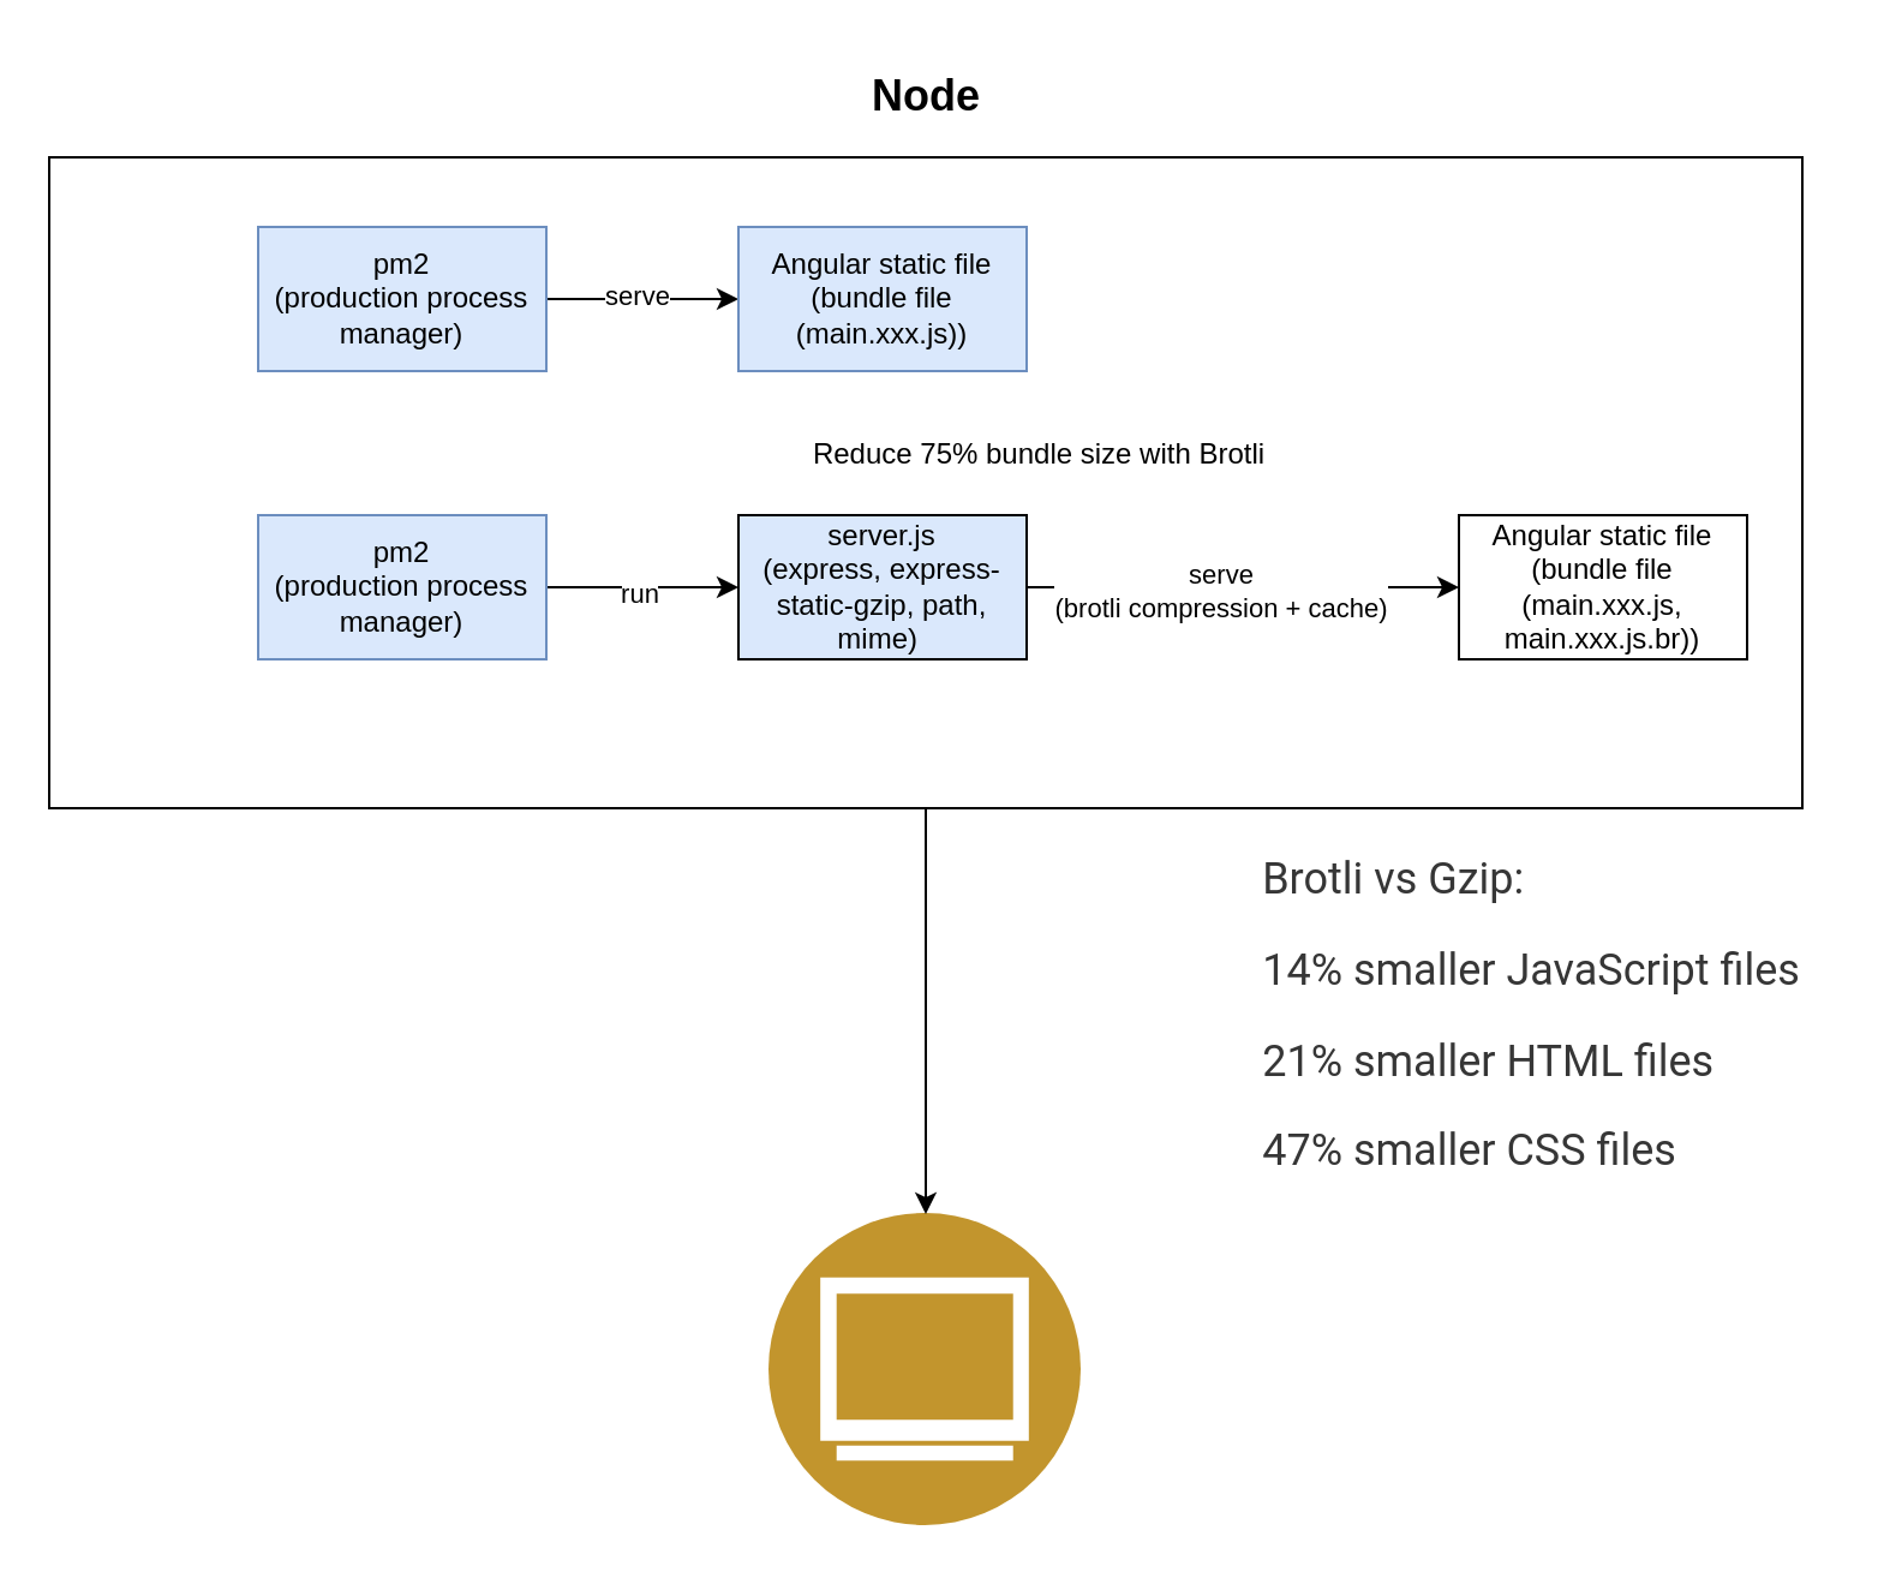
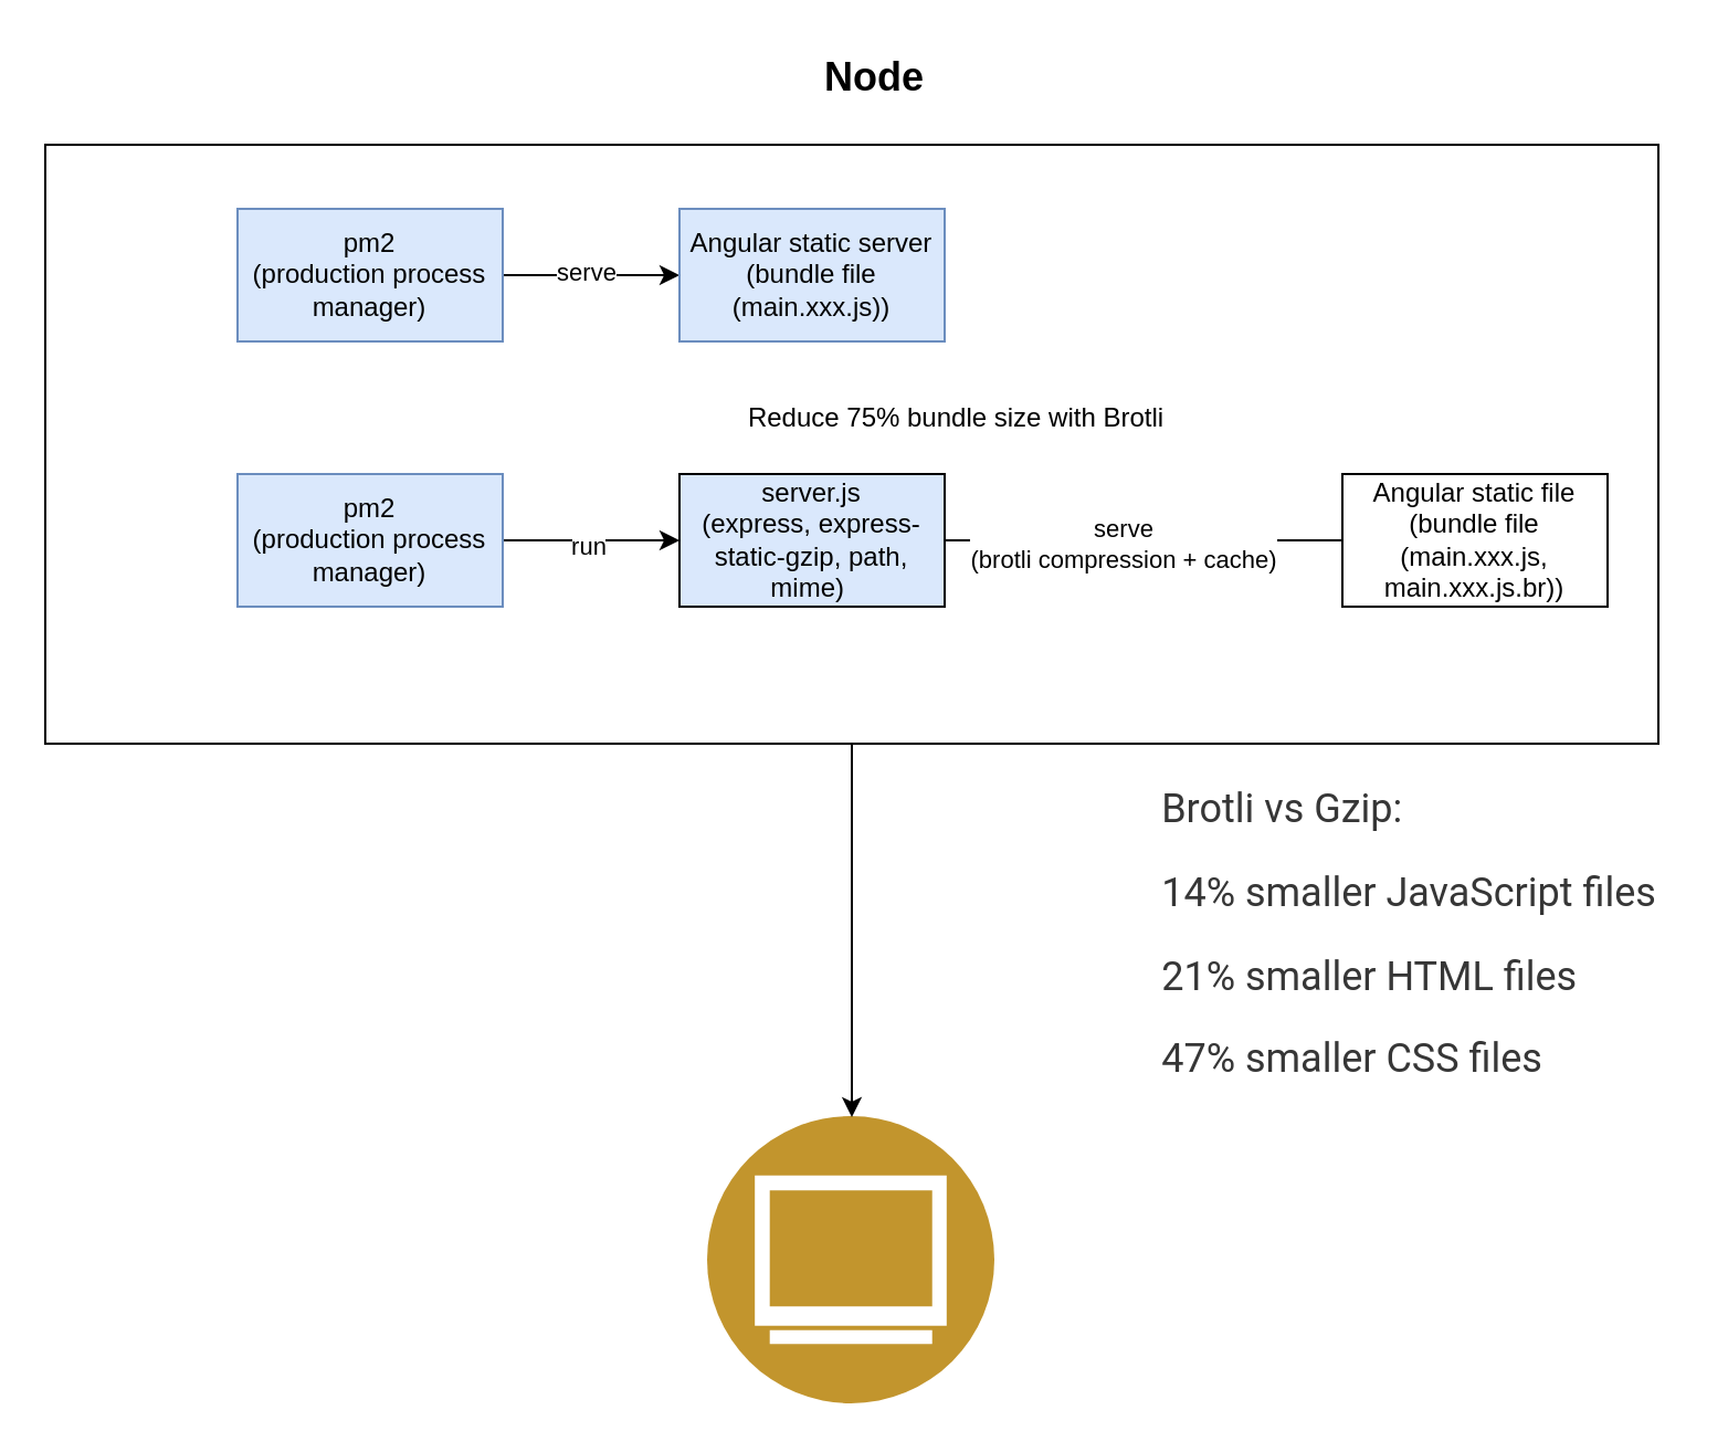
- <mxCell id="15" value="&lt;font style=&quot;font-size: 18px;&quot;&gt;&lt;b&gt;Node&lt;/b&gt;&lt;/font&gt;" style="text;html=1;align=center;verticalAlign=middle;resizable=0;points=[];autosize=1;strokeColor=none;fillColor=none;" vertex="1" parent="1"><mxGeometry x="350" y="20" width="70" height="40" as="geometry" /></mxCell>
+ <mxCell id="15" value="&lt;font style=&quot;font-size: 18px;&quot;&gt;&lt;b&gt;Node&lt;/b&gt;&lt;/font&gt;" style="text;html=1;align=center;verticalAlign=middle;resizable=0;points=[];autosize=1;strokeColor=none;fillColor=none;" vertex="1" parent="1"><mxGeometry x="360" y="15" width="70" height="40" as="geometry" /></mxCell>
- <mxCell id="5" value="Angular static file (bundle file (main.xxx.js))" style="rounded=0;whiteSpace=wrap;html=1;fillColor=#dae8fc;strokeColor=#6c8ebf;" vertex="1" parent="1"><mxGeometry x="307" y="94" width="120" height="60" as="geometry" /></mxCell>
+ <mxCell id="5" value="Angular static server (bundle file (main.xxx.js))" style="rounded=0;whiteSpace=wrap;html=1;fillColor=#dae8fc;strokeColor=#6c8ebf;" vertex="1" parent="1"><mxGeometry x="307" y="94" width="120" height="60" as="geometry" /></mxCell>
- <mxCell id="10" value="" style="edgeStyle=orthogonalEdgeStyle;rounded=0;orthogonalLoop=1;jettySize=auto;html=1;" edge="1" parent="1" source="12" target="9"><mxGeometry relative="1" as="geometry" /></mxCell>
+ <mxCell id="10" value="" style="edgeStyle=orthogonalEdgeStyle;rounded=0;orthogonalLoop=1;jettySize=auto;html=1;endArrow=none;" edge="1" parent="1" source="12" target="9"><mxGeometry relative="1" as="geometry" /></mxCell>
